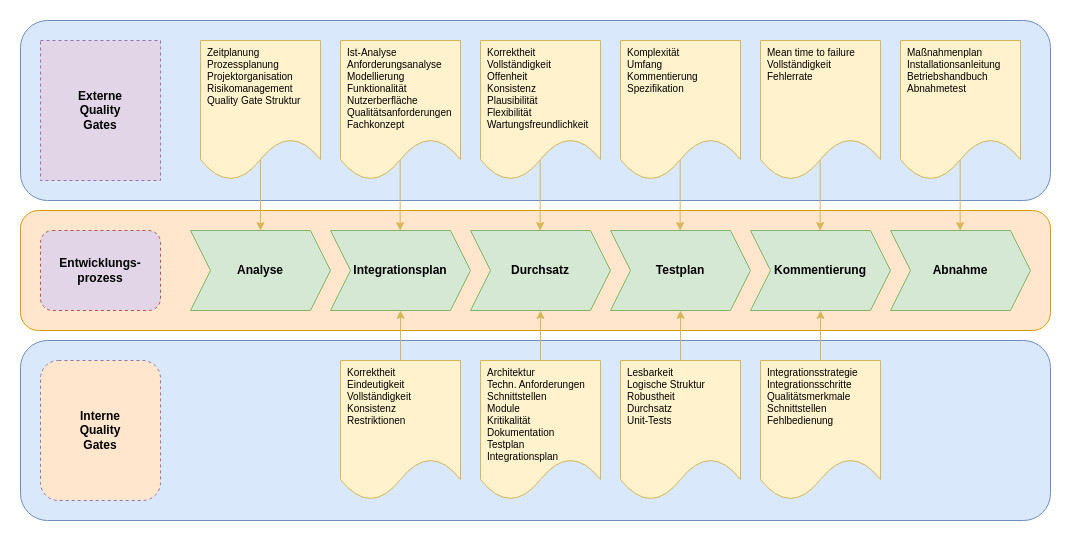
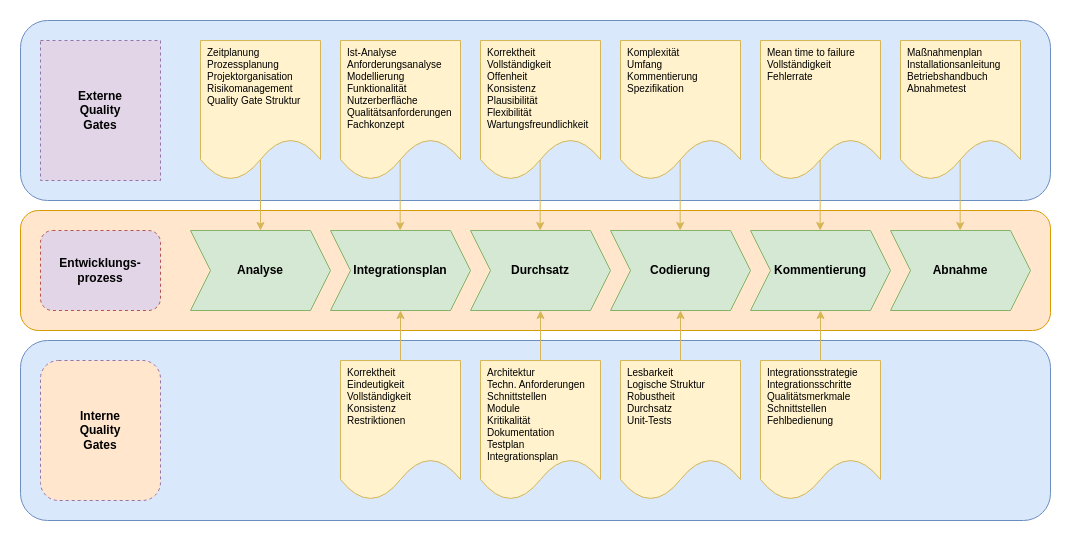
- <mxCell id="24" value="&lt;font style=&quot;font-size: 12px&quot;&gt;Testplan&lt;/font&gt;" style="shape=step;perimeter=stepPerimeter;whiteSpace=wrap;html=1;fixedSize=1;fontSize=10;fontStyle=1;fillColor=#d5e8d4;strokeColor=#82b366;" vertex="1" parent="1"><mxGeometry x="610" y="230" width="140" height="80" as="geometry" /></mxCell>
+ <mxCell id="24" value="&lt;font style=&quot;font-size: 12px&quot;&gt;Codierung&lt;/font&gt;" style="shape=step;perimeter=stepPerimeter;whiteSpace=wrap;html=1;fixedSize=1;fontSize=10;fontStyle=1;fillColor=#d5e8d4;strokeColor=#82b366;" vertex="1" parent="1"><mxGeometry x="610" y="230" width="140" height="80" as="geometry" /></mxCell>
